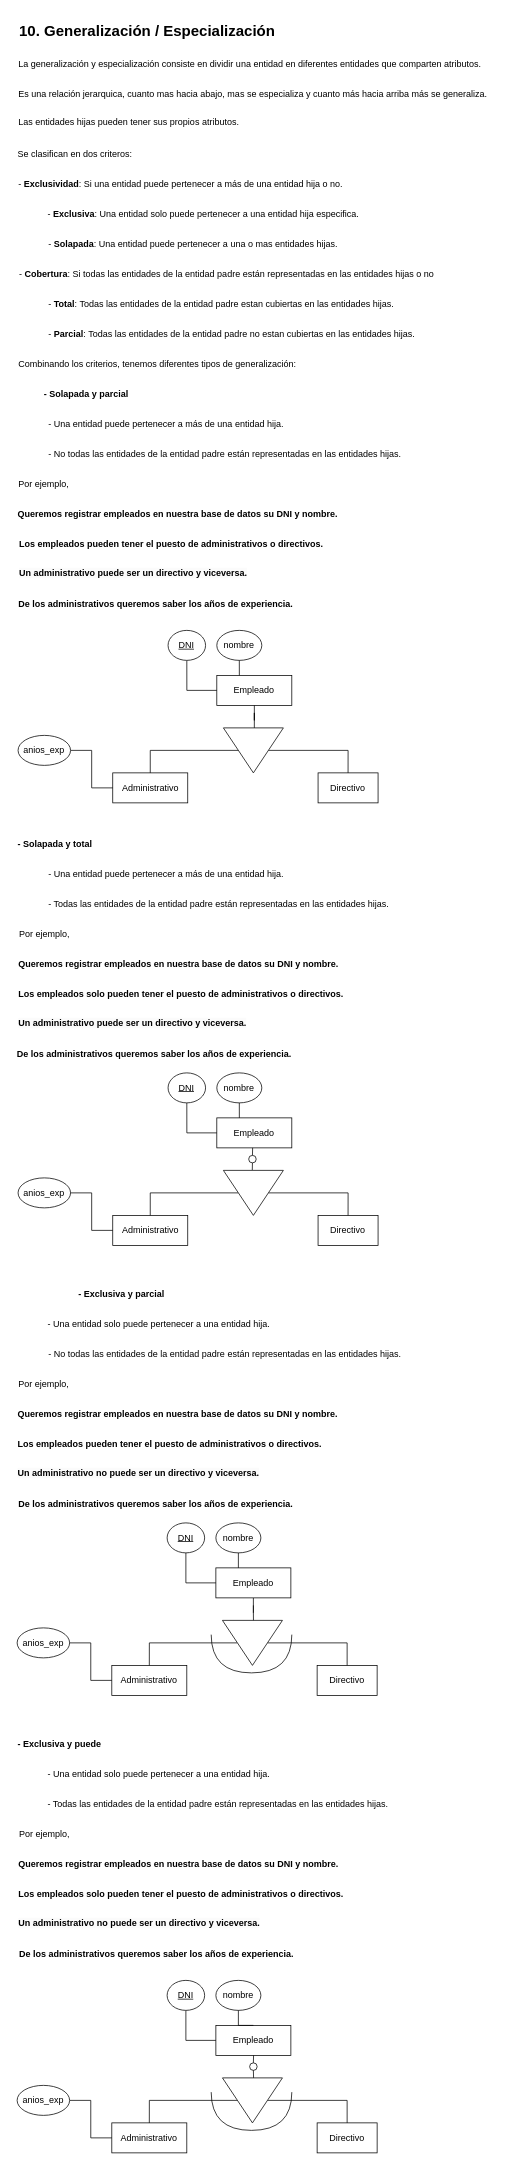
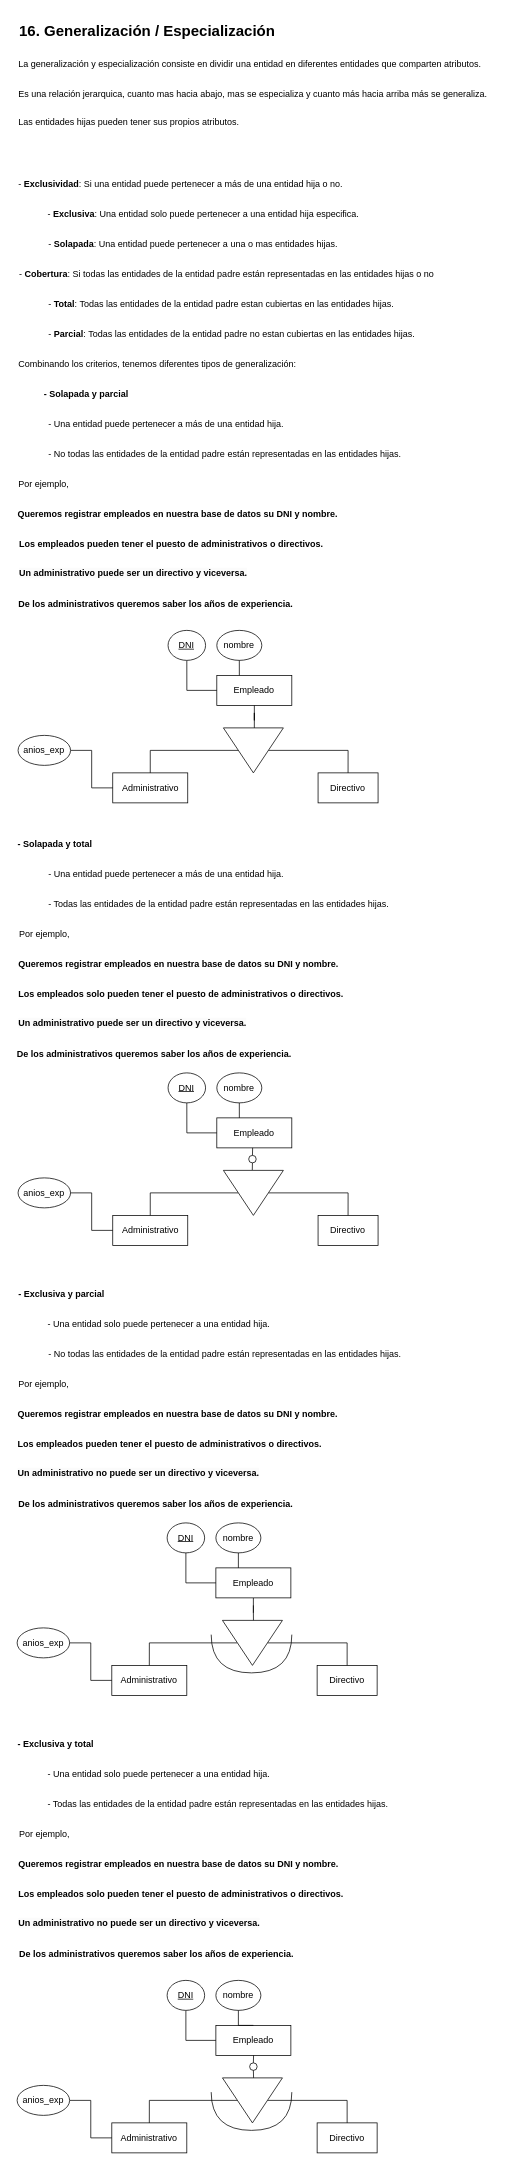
- <mxCell id="2" value="10. Generalización / Especialización" style="text;html=1;align=left;verticalAlign=middle;resizable=0;points=[];autosize=1;strokeColor=none;fillColor=none;strokeWidth=0;fontSize=20;fontStyle=1" parent="1" vertex="1"><mxGeometry x="23.25" y="20" width="340" height="40" as="geometry" /></mxCell>
+ <mxCell id="2" value="16. Generalización / Especialización" style="text;html=1;align=left;verticalAlign=middle;resizable=0;points=[];autosize=1;strokeColor=none;fillColor=none;strokeWidth=0;fontSize=20;fontStyle=1" parent="1" vertex="1"><mxGeometry x="23.25" y="20" width="340" height="40" as="geometry" /></mxCell>
- <mxCell id="24" value="Se clasifican en dos criteros:" style="text;html=1;align=left;verticalAlign=middle;resizable=0;points=[];autosize=1;strokeColor=none;fillColor=none;" parent="1" vertex="1"><mxGeometry x="20.75" y="190" width="180" height="30" as="geometry" /></mxCell>
- <mxCell id="17" value="&lt;b&gt;- Exclusiva y parcial&lt;/b&gt;" style="text;html=1;align=left;verticalAlign=middle;resizable=0;points=[];autosize=1;strokeColor=none;fillColor=none;" parent="1" vertex="1"><mxGeometry x="102" y="1710" width="140" height="30" as="geometry" /></mxCell>
+ <mxCell id="17" value="&lt;b&gt;- Exclusiva y parcial&lt;/b&gt;" style="text;html=1;align=left;verticalAlign=middle;resizable=0;points=[];autosize=1;strokeColor=none;fillColor=none;" parent="1" vertex="1"><mxGeometry x="22" y="1710" width="140" height="30" as="geometry" /></mxCell>
- <mxCell id="18" value="- Exclusiva y puede" style="text;html=1;align=left;verticalAlign=middle;resizable=0;points=[];autosize=1;strokeColor=none;fillColor=none;fontStyle=1" parent="1" vertex="1"><mxGeometry x="20.75" y="2310" width="120" height="30" as="geometry" /></mxCell>
+ <mxCell id="18" value="- Exclusiva y total" style="text;html=1;align=left;verticalAlign=middle;resizable=0;points=[];autosize=1;strokeColor=none;fillColor=none;fontStyle=1" parent="1" vertex="1"><mxGeometry x="20.75" y="2310" width="120" height="30" as="geometry" /></mxCell>
